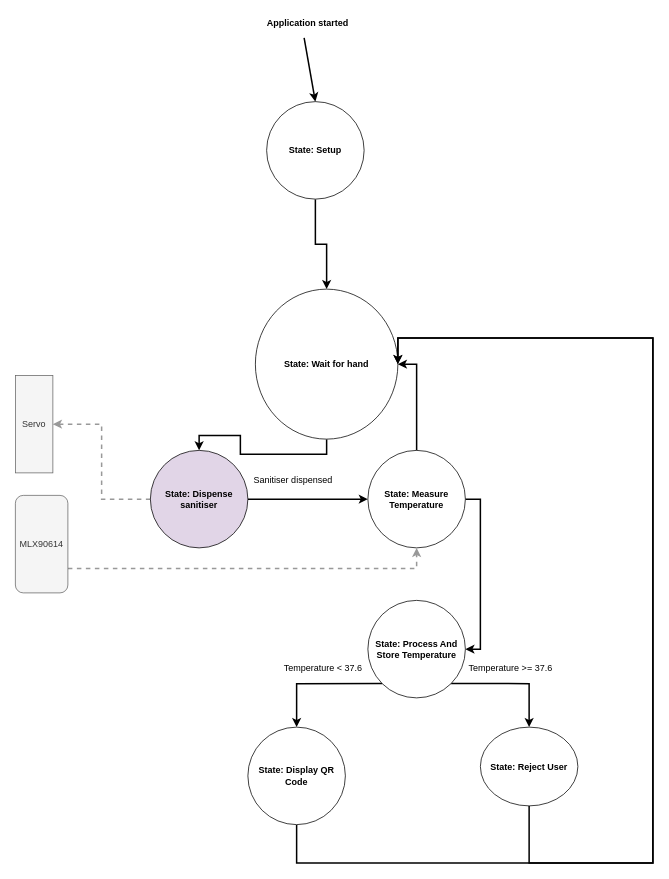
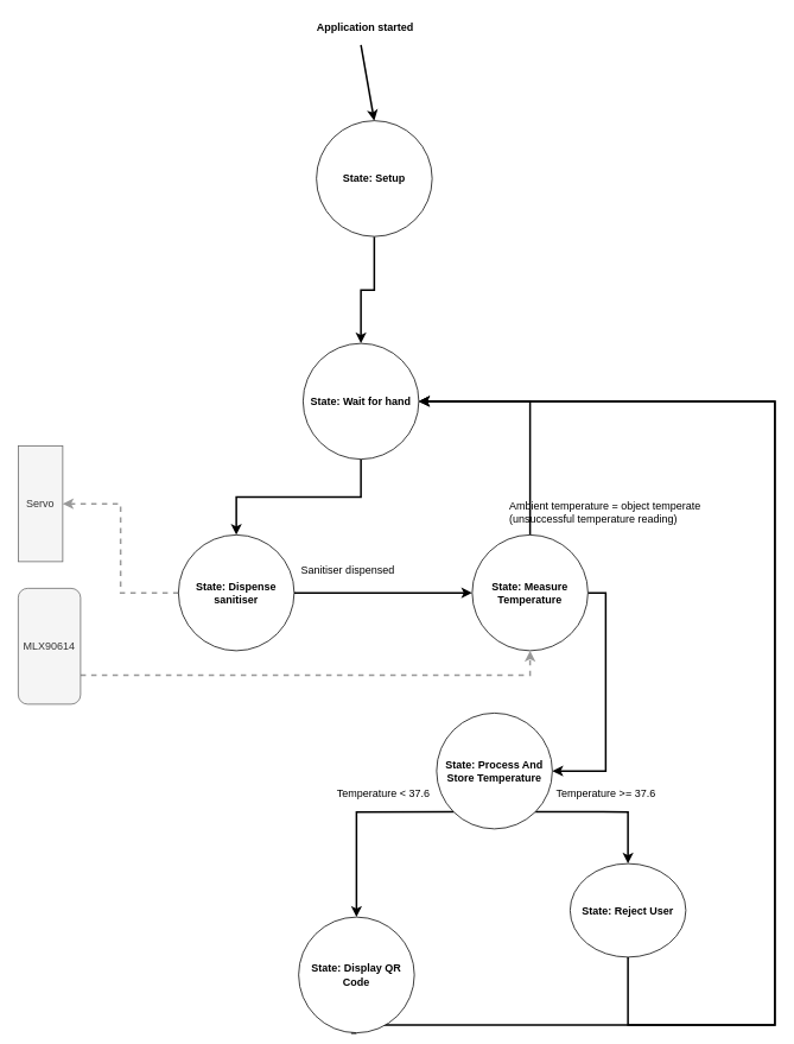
- <mxCell id="7" value="State: Wait for hand" style="ellipse;whiteSpace=wrap;html=1;aspect=fixed;fontStyle=1" vertex="1" parent="1"><mxGeometry x="340" y="385" width="190" height="200" as="geometry" /></mxCell>
+ <mxCell id="7" value="State: Wait for hand" style="ellipse;whiteSpace=wrap;html=1;aspect=fixed;fontStyle=1" vertex="1" parent="1"><mxGeometry x="340" y="385" width="130" height="130" as="geometry" /></mxCell>
+ <mxCell id="16" value="Ambient temperature = object temperate&lt;br&gt;(unsuccessful temperature reading)" style="text;html=1;align=left;verticalAlign=middle;resizable=0;points=[];autosize=1;strokeColor=none;fillColor=none;" vertex="1" parent="1"><mxGeometry x="570" y="560" width="230" height="30" as="geometry" /></mxCell>
- <mxCell id="10" value="State: Dispense sanitiser" style="ellipse;whiteSpace=wrap;html=1;aspect=fixed;fontStyle=1;fillColor=#e1d5e7;" vertex="1" parent="1"><mxGeometry x="200" y="600" width="130" height="130" as="geometry" /></mxCell>
+ <mxCell id="10" value="State: Dispense sanitiser" style="ellipse;whiteSpace=wrap;html=1;aspect=fixed;fontStyle=1" vertex="1" parent="1"><mxGeometry x="200" y="600" width="130" height="130" as="geometry" /></mxCell>
- <mxCell id="14" value="State: Measure Temperature" style="ellipse;whiteSpace=wrap;html=1;aspect=fixed;fontStyle=1" vertex="1" parent="1"><mxGeometry x="490" y="600" width="130" height="130" as="geometry" /></mxCell>
+ <mxCell id="14" value="State: Measure Temperature" style="ellipse;whiteSpace=wrap;html=1;aspect=fixed;fontStyle=1" vertex="1" parent="1"><mxGeometry x="530" y="600" width="130" height="130" as="geometry" /></mxCell>
- <mxCell id="23" value="State: Display QR Code" style="ellipse;whiteSpace=wrap;html=1;aspect=fixed;fontStyle=1" vertex="1" parent="1"><mxGeometry x="330" y="969" width="130" height="130" as="geometry" /></mxCell>
+ <mxCell id="23" value="State: Display QR Code" style="ellipse;whiteSpace=wrap;html=1;aspect=fixed;fontStyle=1" vertex="1" parent="1"><mxGeometry x="335" y="1029" width="130" height="130" as="geometry" /></mxCell>
